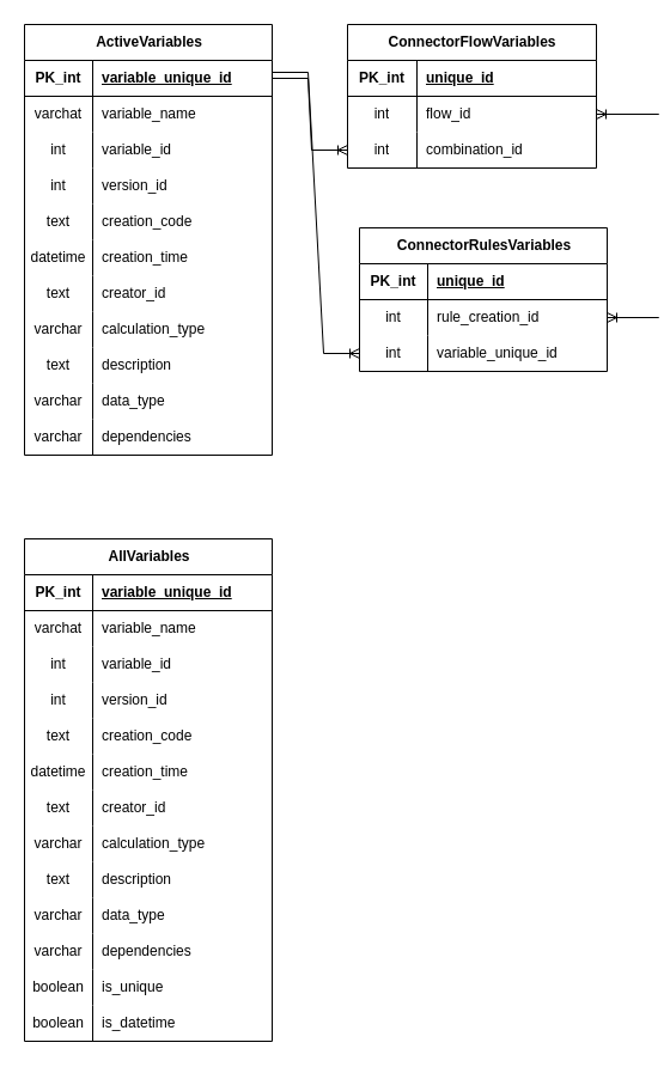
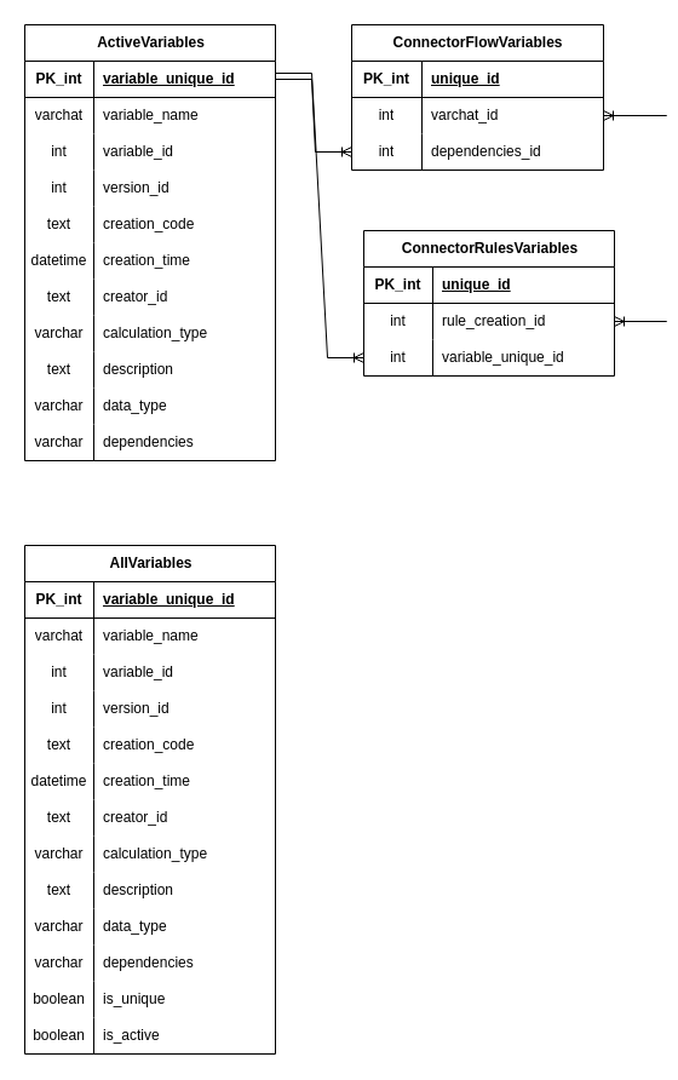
- <mxCell id="82" value="flow_id" style="shape=partialRectangle;connectable=0;fillColor=none;top=0;left=0;bottom=0;right=0;align=left;spacingLeft=6;overflow=hidden;whiteSpace=wrap;html=1;" parent="80" vertex="1"><mxGeometry x="58" width="150" height="30" as="geometry"><mxRectangle width="150" height="30" as="alternateBounds" /></mxGeometry></mxCell>
+ <mxCell id="82" value="varchat_id" style="shape=partialRectangle;connectable=0;fillColor=none;top=0;left=0;bottom=0;right=0;align=left;spacingLeft=6;overflow=hidden;whiteSpace=wrap;html=1;" parent="80" vertex="1"><mxGeometry x="58" width="150" height="30" as="geometry"><mxRectangle width="150" height="30" as="alternateBounds" /></mxGeometry></mxCell>
- <mxCell id="85" value="combination_id" style="shape=partialRectangle;connectable=0;fillColor=none;top=0;left=0;bottom=0;right=0;align=left;spacingLeft=6;overflow=hidden;whiteSpace=wrap;html=1;" parent="83" vertex="1"><mxGeometry x="58" width="150" height="30" as="geometry"><mxRectangle width="150" height="30" as="alternateBounds" /></mxGeometry></mxCell>
+ <mxCell id="85" value="dependencies_id" style="shape=partialRectangle;connectable=0;fillColor=none;top=0;left=0;bottom=0;right=0;align=left;spacingLeft=6;overflow=hidden;whiteSpace=wrap;html=1;" parent="83" vertex="1"><mxGeometry x="58" width="150" height="30" as="geometry"><mxRectangle width="150" height="30" as="alternateBounds" /></mxGeometry></mxCell>
- <mxCell id="75" value="is_datetime" style="shape=partialRectangle;connectable=0;fillColor=none;top=0;left=0;bottom=0;right=0;align=left;spacingLeft=6;overflow=hidden;whiteSpace=wrap;html=1;" parent="73" vertex="1"><mxGeometry x="57" width="150" height="30" as="geometry"><mxRectangle width="150" height="30" as="alternateBounds" /></mxGeometry></mxCell>
+ <mxCell id="75" value="is_active" style="shape=partialRectangle;connectable=0;fillColor=none;top=0;left=0;bottom=0;right=0;align=left;spacingLeft=6;overflow=hidden;whiteSpace=wrap;html=1;" parent="73" vertex="1"><mxGeometry x="57" width="150" height="30" as="geometry"><mxRectangle width="150" height="30" as="alternateBounds" /></mxGeometry></mxCell>
